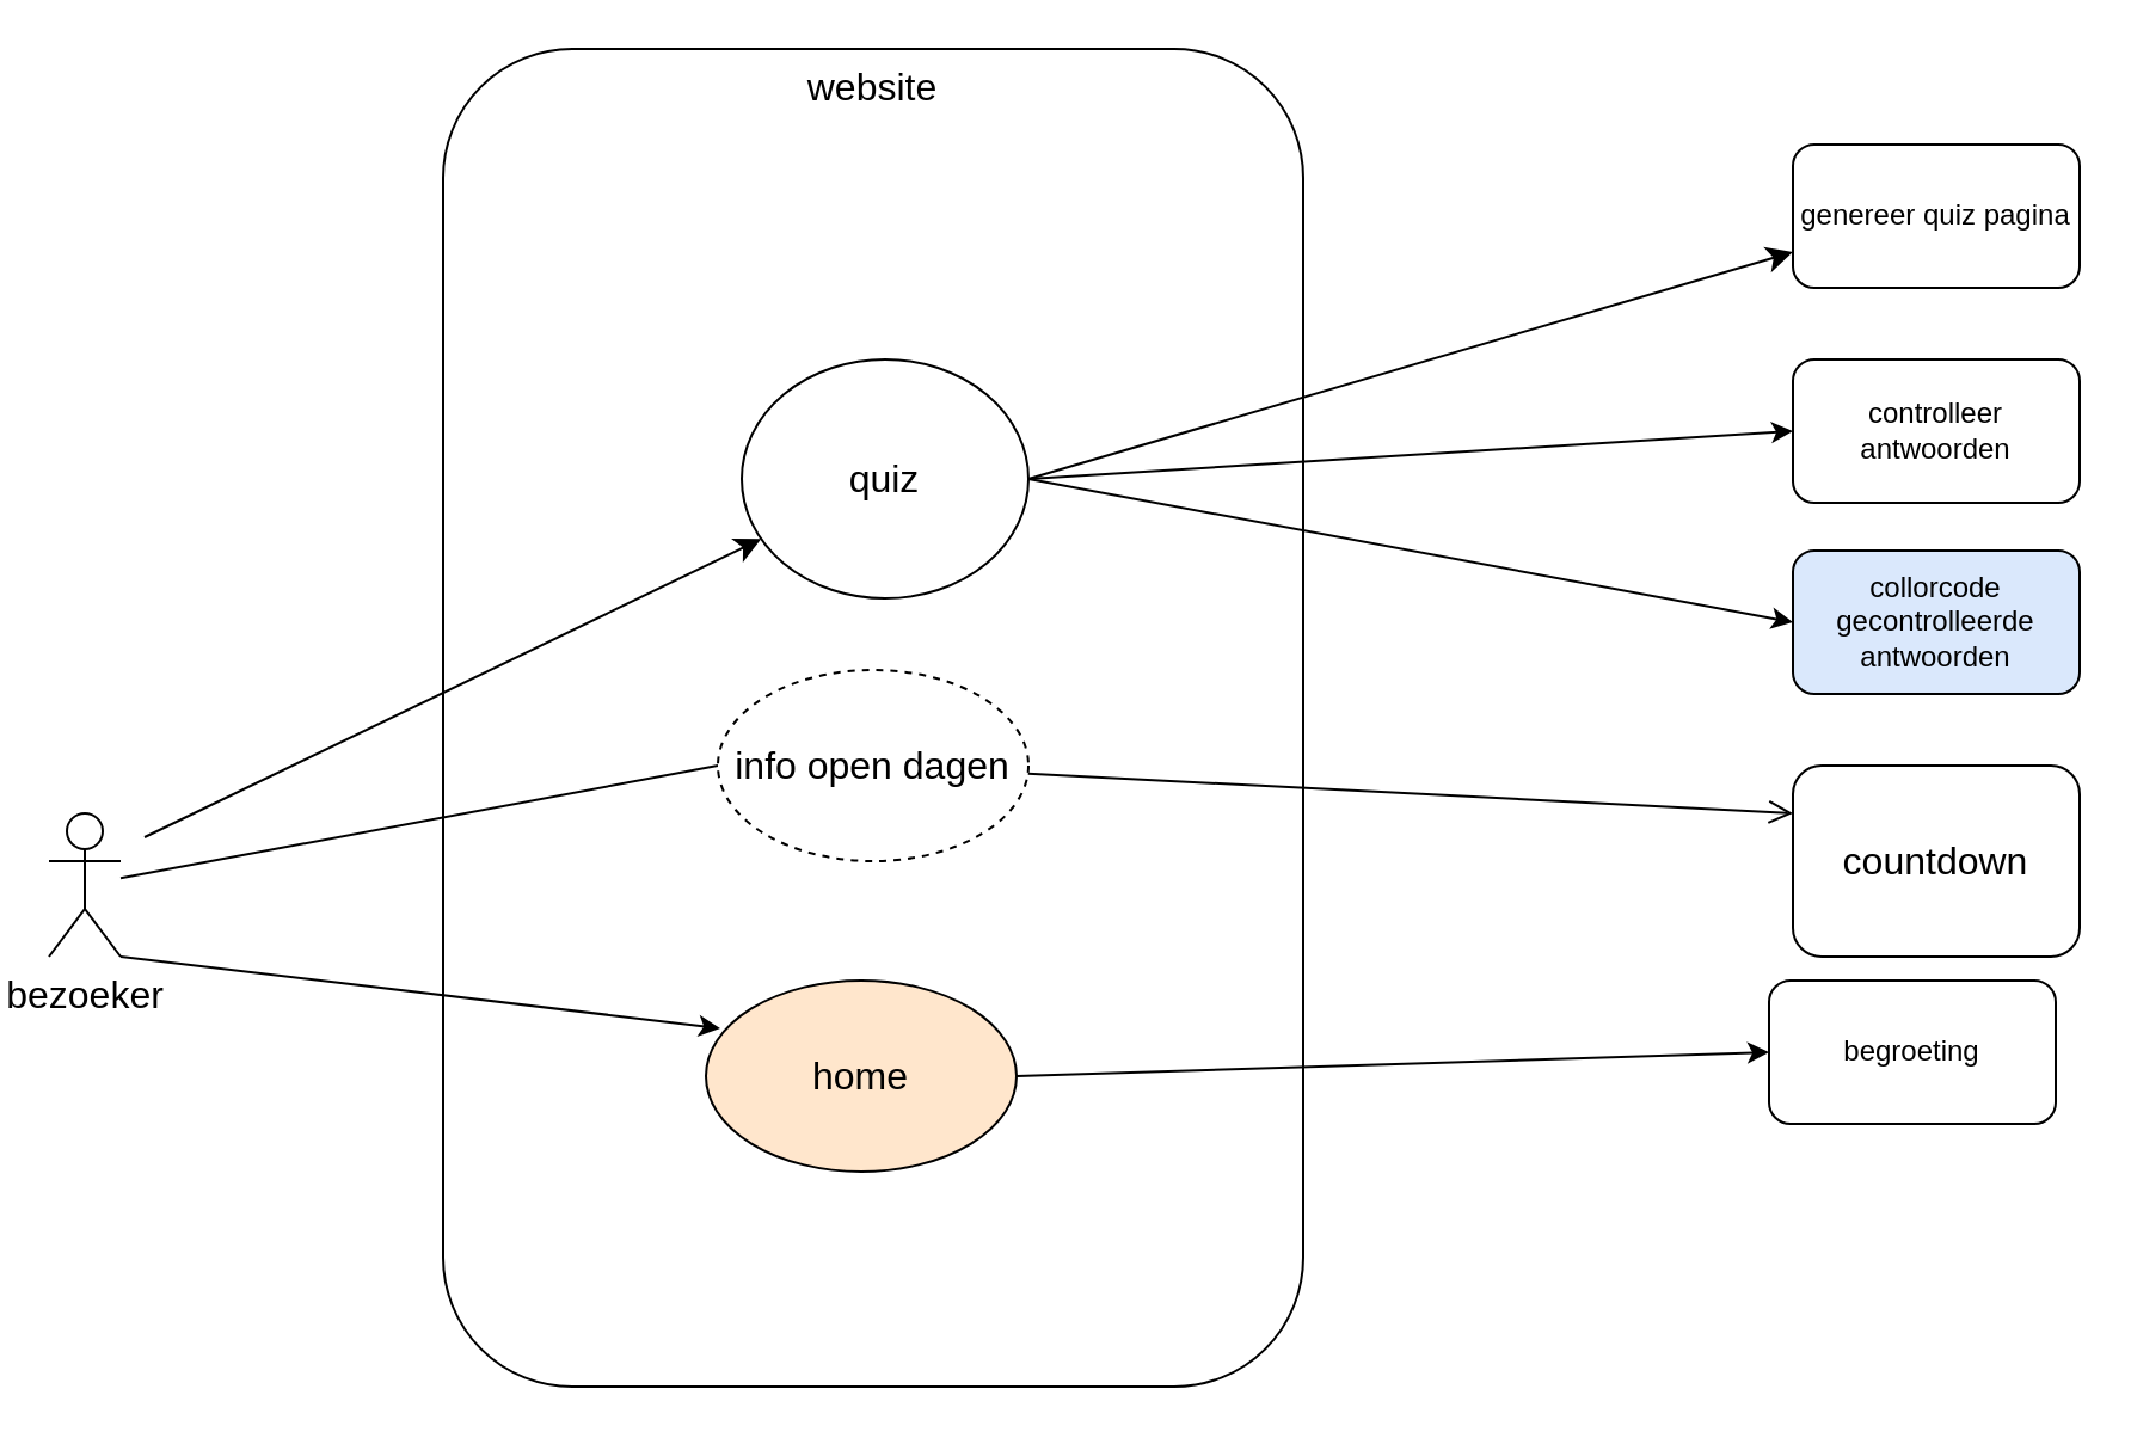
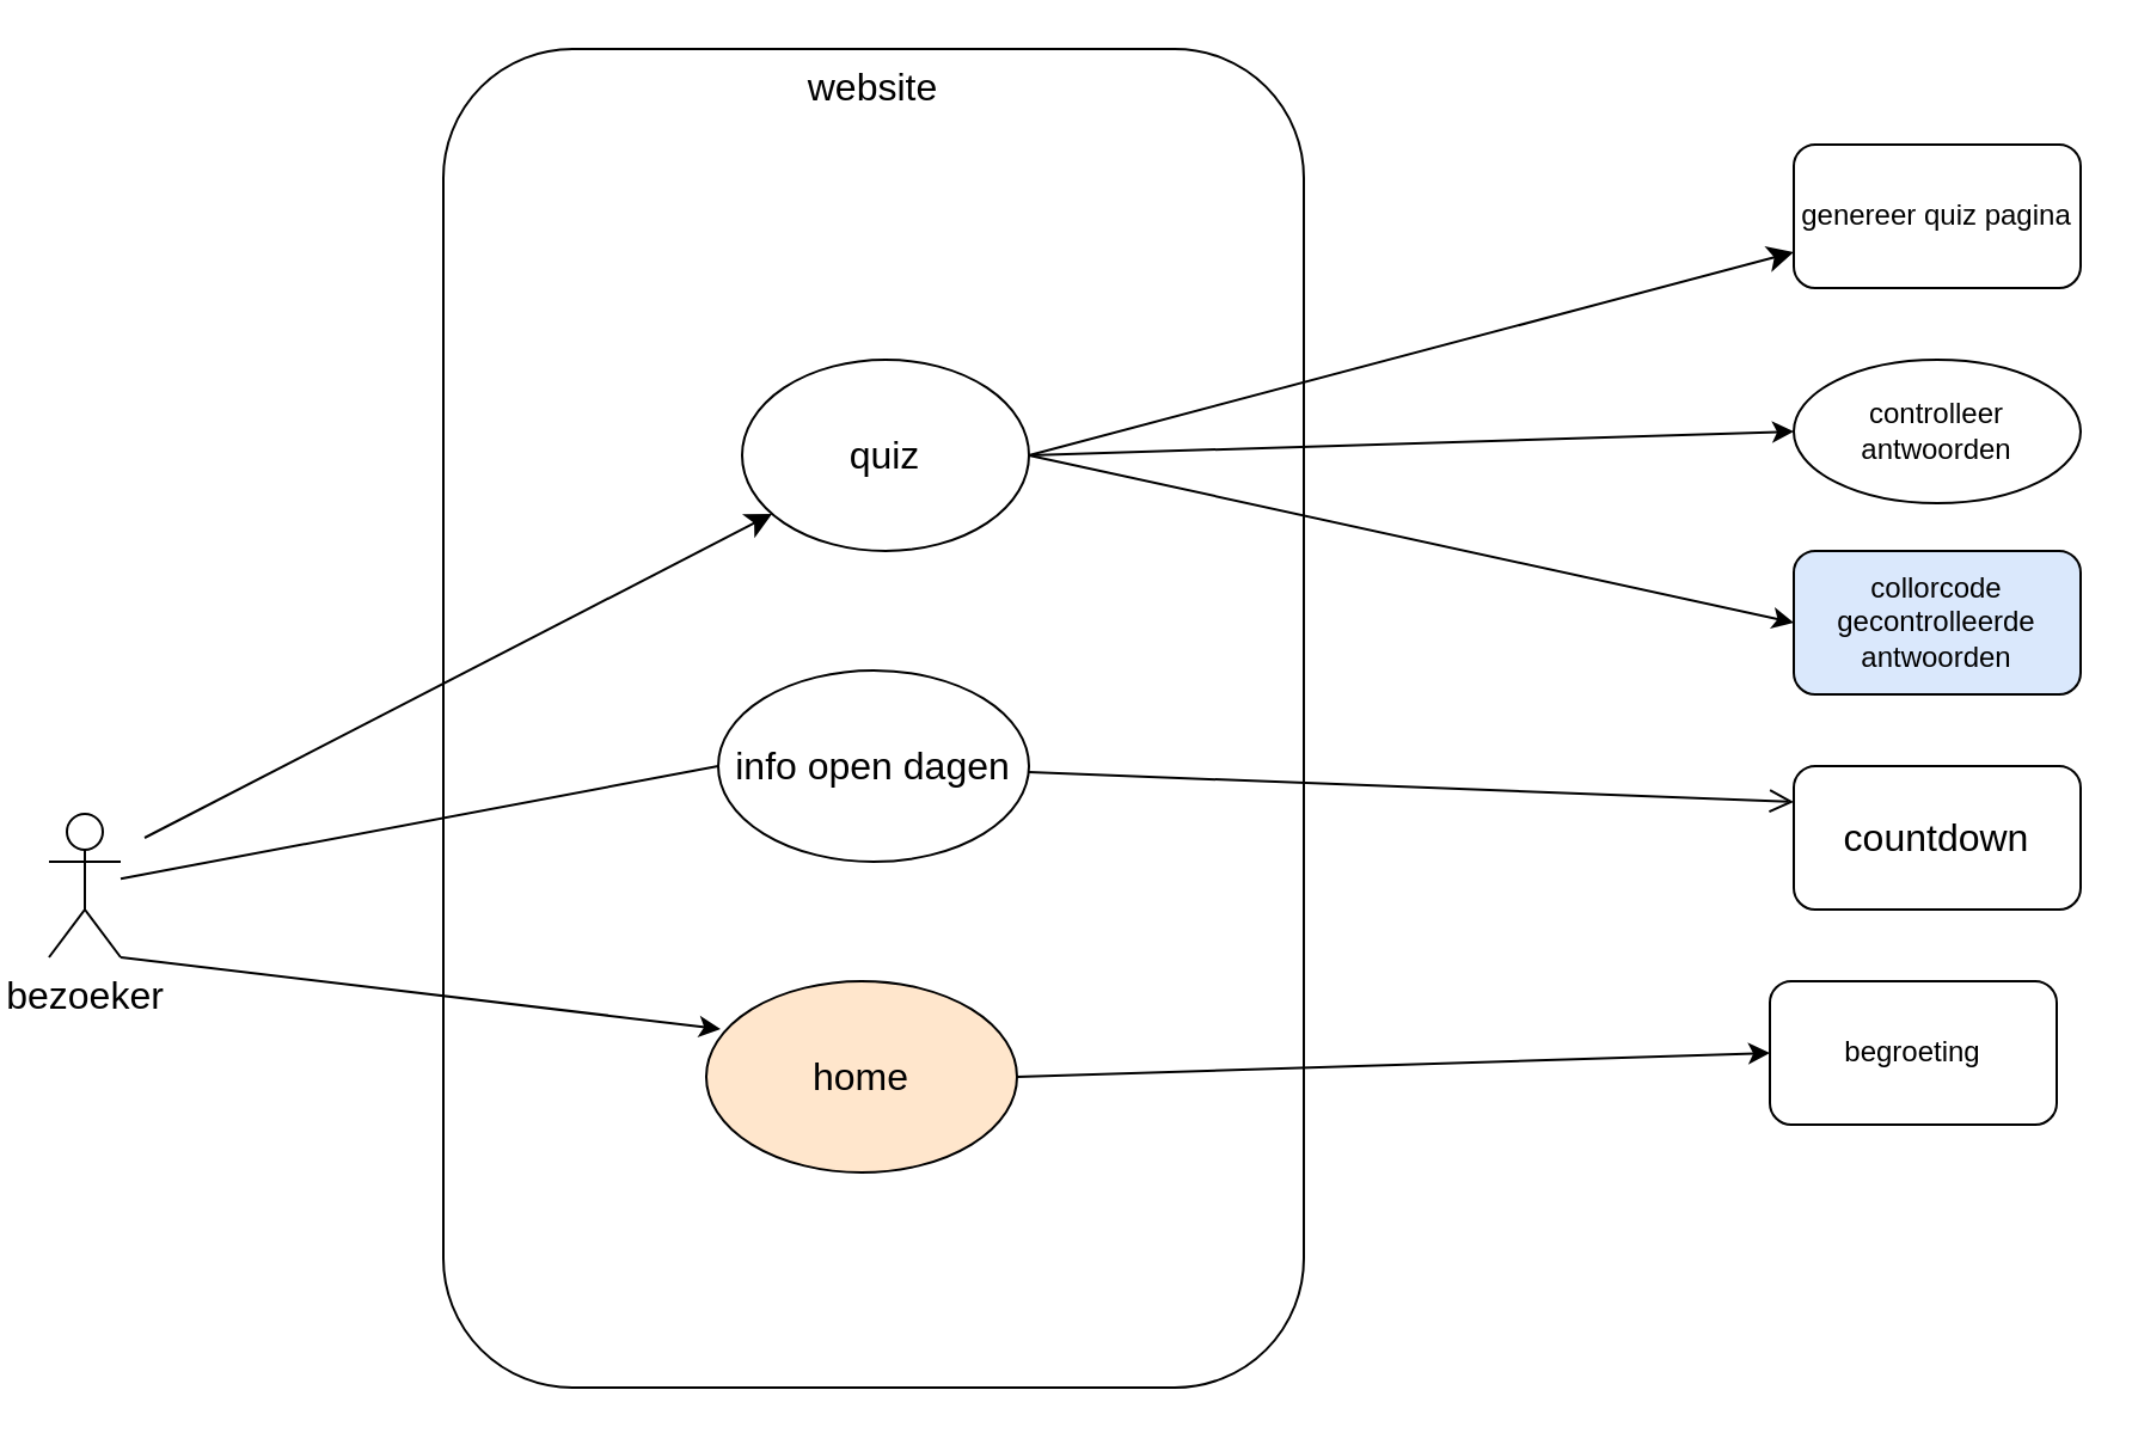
- <mxCell id="14" value="controlleer antwoorden" style="rounded=1;whiteSpace=wrap;html=1;" vertex="1" parent="1"><mxGeometry x="750" y="150" width="120" height="60" as="geometry" /></mxCell>
+ <mxCell id="14" value="controlleer antwoorden" style="ellipse;whiteSpace=wrap;html=1;" vertex="1" parent="1"><mxGeometry x="750" y="150" width="120" height="60" as="geometry" /></mxCell>
- <mxCell id="8" value="quiz" style="ellipse;whiteSpace=wrap;html=1;fontSize=16;rounded=1;" parent="1" vertex="1"><mxGeometry x="310" y="150" width="120" height="100" as="geometry" /></mxCell>
+ <mxCell id="8" value="quiz" style="ellipse;whiteSpace=wrap;html=1;fontSize=16;rounded=1;" parent="1" vertex="1"><mxGeometry x="310" y="150" width="120" height="80" as="geometry" /></mxCell>
- <mxCell id="11" value="info open dagen" style="ellipse;whiteSpace=wrap;html=1;fontSize=16;rounded=1;dashed=1;" parent="1" vertex="1"><mxGeometry x="300" y="280" width="130" height="80" as="geometry" /></mxCell>
+ <mxCell id="11" value="info open dagen" style="ellipse;whiteSpace=wrap;html=1;fontSize=16;rounded=1;" parent="1" vertex="1"><mxGeometry x="300" y="280" width="130" height="80" as="geometry" /></mxCell>
- <mxCell id="12" value="&lt;font style=&quot;font-size: 16px;&quot;&gt;countdown&lt;/font&gt;" style="rounded=1;whiteSpace=wrap;html=1;" vertex="1" parent="1"><mxGeometry x="750" y="320" width="120" height="80" as="geometry" /></mxCell>
+ <mxCell id="12" value="&lt;font style=&quot;font-size: 16px;&quot;&gt;countdown&lt;/font&gt;" style="rounded=1;whiteSpace=wrap;html=1;" vertex="1" parent="1"><mxGeometry x="750" y="320" width="120" height="60" as="geometry" /></mxCell>
